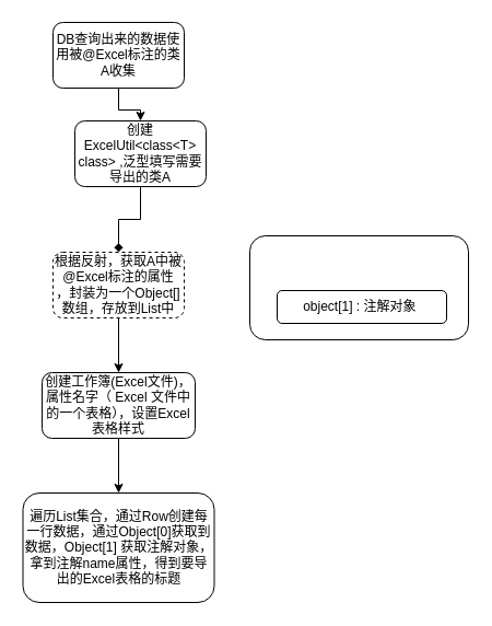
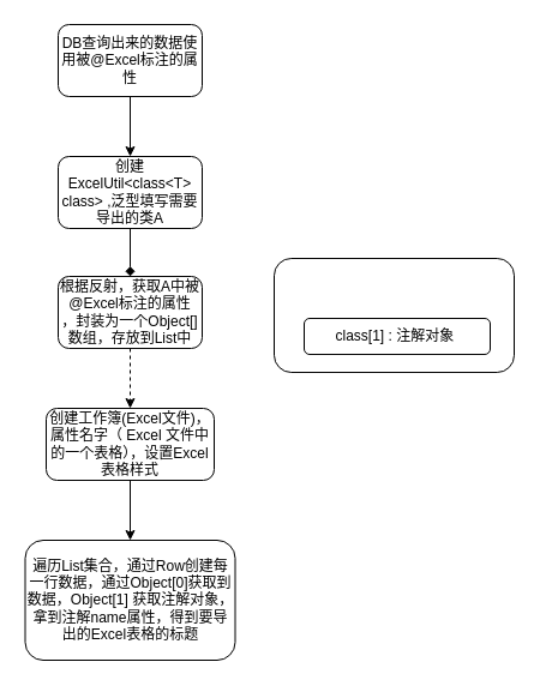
- <mxCell id="3" value="DB查询出来的数据使用被@Excel标注的类A收集" style="rounded=1;whiteSpace=wrap;html=1;" vertex="1" parent="1"><mxGeometry x="48" y="20" width="120" height="60" as="geometry" /></mxCell>
+ <mxCell id="3" value="DB查询出来的数据使用被@Excel标注的属性" style="rounded=1;whiteSpace=wrap;html=1;" vertex="1" parent="1"><mxGeometry x="48" y="20" width="120" height="60" as="geometry" /></mxCell>
- <mxCell id="5" value="创建ExcelUtil&amp;lt;class&amp;lt;T&amp;gt; class&amp;gt; ,泛型填写需要导出的类A" style="rounded=1;whiteSpace=wrap;html=1;" vertex="1" parent="1"><mxGeometry x="68" y="110" width="120" height="60" as="geometry" /></mxCell>
+ <mxCell id="5" value="创建ExcelUtil&amp;lt;class&amp;lt;T&amp;gt; class&amp;gt; ,泛型填写需要导出的类A" style="rounded=1;whiteSpace=wrap;html=1;" vertex="1" parent="1"><mxGeometry x="48" y="130" width="120" height="60" as="geometry" /></mxCell>
- <mxCell id="7" value="根据反射，获取A中被@Excel标注的属性&lt;br&gt;，封装为一个Object[]数组，存放到List中" style="rounded=1;whiteSpace=wrap;html=1;dashed=1;" vertex="1" parent="1"><mxGeometry x="48" y="230" width="120" height="60" as="geometry" /></mxCell>
+ <mxCell id="7" value="根据反射，获取A中被@Excel标注的属性&lt;br&gt;，封装为一个Object[]数组，存放到List中" style="rounded=1;whiteSpace=wrap;html=1;" vertex="1" parent="1"><mxGeometry x="48" y="230" width="120" height="60" as="geometry" /></mxCell>
- <mxCell id="9" value="object[1] : 注解对象&amp;nbsp;" style="rounded=1;whiteSpace=wrap;html=1;" vertex="1" parent="1"><mxGeometry x="253" y="265" width="155" height="30" as="geometry" /></mxCell>
+ <mxCell id="9" value="class[1] : 注解对象&amp;nbsp;" style="rounded=1;whiteSpace=wrap;html=1;" vertex="1" parent="1"><mxGeometry x="253" y="265" width="155" height="30" as="geometry" /></mxCell>
- <mxCell id="6" style="edgeStyle=orthogonalEdgeStyle;rounded=0;orthogonalLoop=1;jettySize=auto;html=1;exitX=0.5;exitY=1;exitDx=0;exitDy=0;" edge="1" parent="1" source="7" target="11"><mxGeometry relative="1" as="geometry" /></mxCell>
+ <mxCell id="6" style="edgeStyle=orthogonalEdgeStyle;rounded=0;orthogonalLoop=1;jettySize=auto;html=1;exitX=0.5;exitY=1;exitDx=0;exitDy=0;dashed=1;" edge="1" parent="1" source="7" target="11"><mxGeometry relative="1" as="geometry" /></mxCell>
